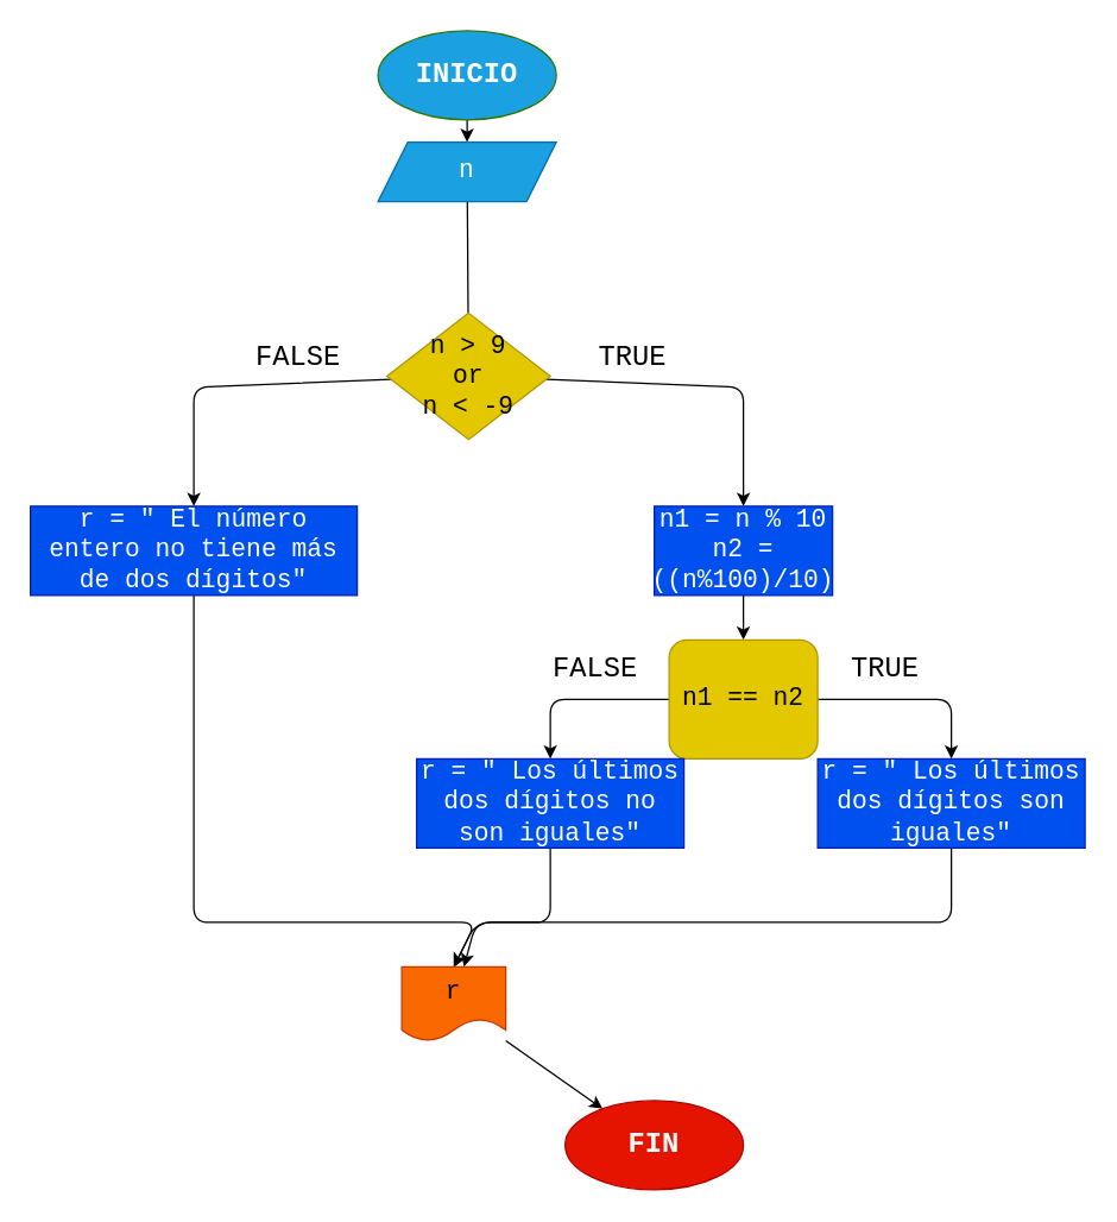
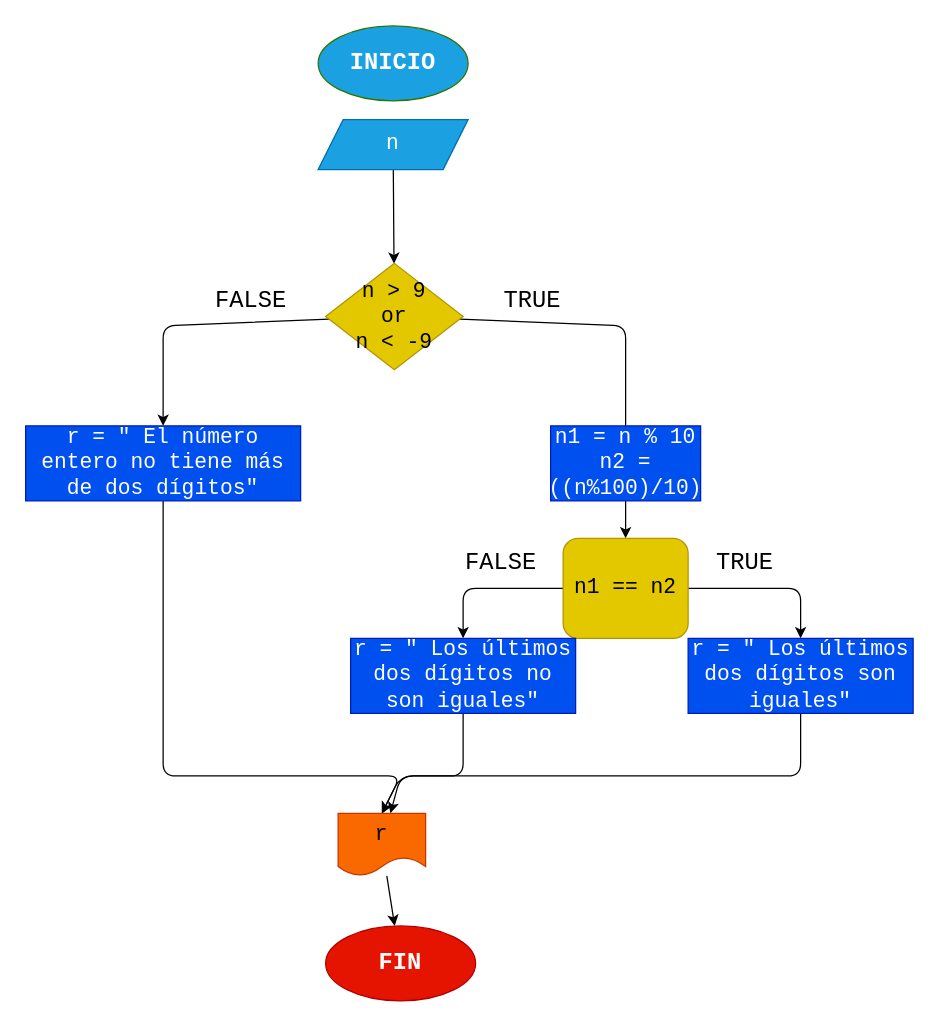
- <mxCell id="2" value="" style="edgeStyle=none;html=1;fontFamily=Courier New;fontSize=17;" edge="1" parent="1" source="3" target="5"><mxGeometry relative="1" as="geometry" /></mxCell>
- <mxCell id="4" value="" style="edgeStyle=none;html=1;fontFamily=Courier New;fontSize=17;endArrow=none;" edge="1" parent="1" source="5" target="8"><mxGeometry relative="1" as="geometry" /></mxCell>
+ <mxCell id="4" value="" style="edgeStyle=none;html=1;fontFamily=Courier New;fontSize=17;" edge="1" parent="1" source="5" target="8"><mxGeometry relative="1" as="geometry" /></mxCell>
- <mxCell id="6" value="" style="edgeStyle=none;html=1;fontFamily=Courier New;fontSize=17;" edge="1" parent="1" source="8" target="10"><mxGeometry relative="1" as="geometry"><Array as="points"><mxPoint x="500" y="260" /></Array></mxGeometry></mxCell>
+ <mxCell id="6" value="" style="edgeStyle=none;html=1;fontFamily=Courier New;fontSize=17;endArrow=none;" edge="1" parent="1" source="8" target="10"><mxGeometry relative="1" as="geometry"><Array as="points"><mxPoint x="500" y="260" /></Array></mxGeometry></mxCell>
- <mxCell id="22" value="FIN" style="ellipse;whiteSpace=wrap;html=1;fillColor=#e51400;fontColor=#ffffff;strokeColor=#B20000;fontFamily=Courier New;fontSize=19;fontStyle=1" vertex="1" parent="1"><mxGeometry x="380" y="740" width="120" height="60" as="geometry" /></mxCell>
+ <mxCell id="22" value="FIN" style="ellipse;whiteSpace=wrap;html=1;fillColor=#e51400;fontColor=#ffffff;strokeColor=#B20000;fontFamily=Courier New;fontSize=19;fontStyle=1" vertex="1" parent="1"><mxGeometry x="260" y="740" width="120" height="60" as="geometry" /></mxCell>
